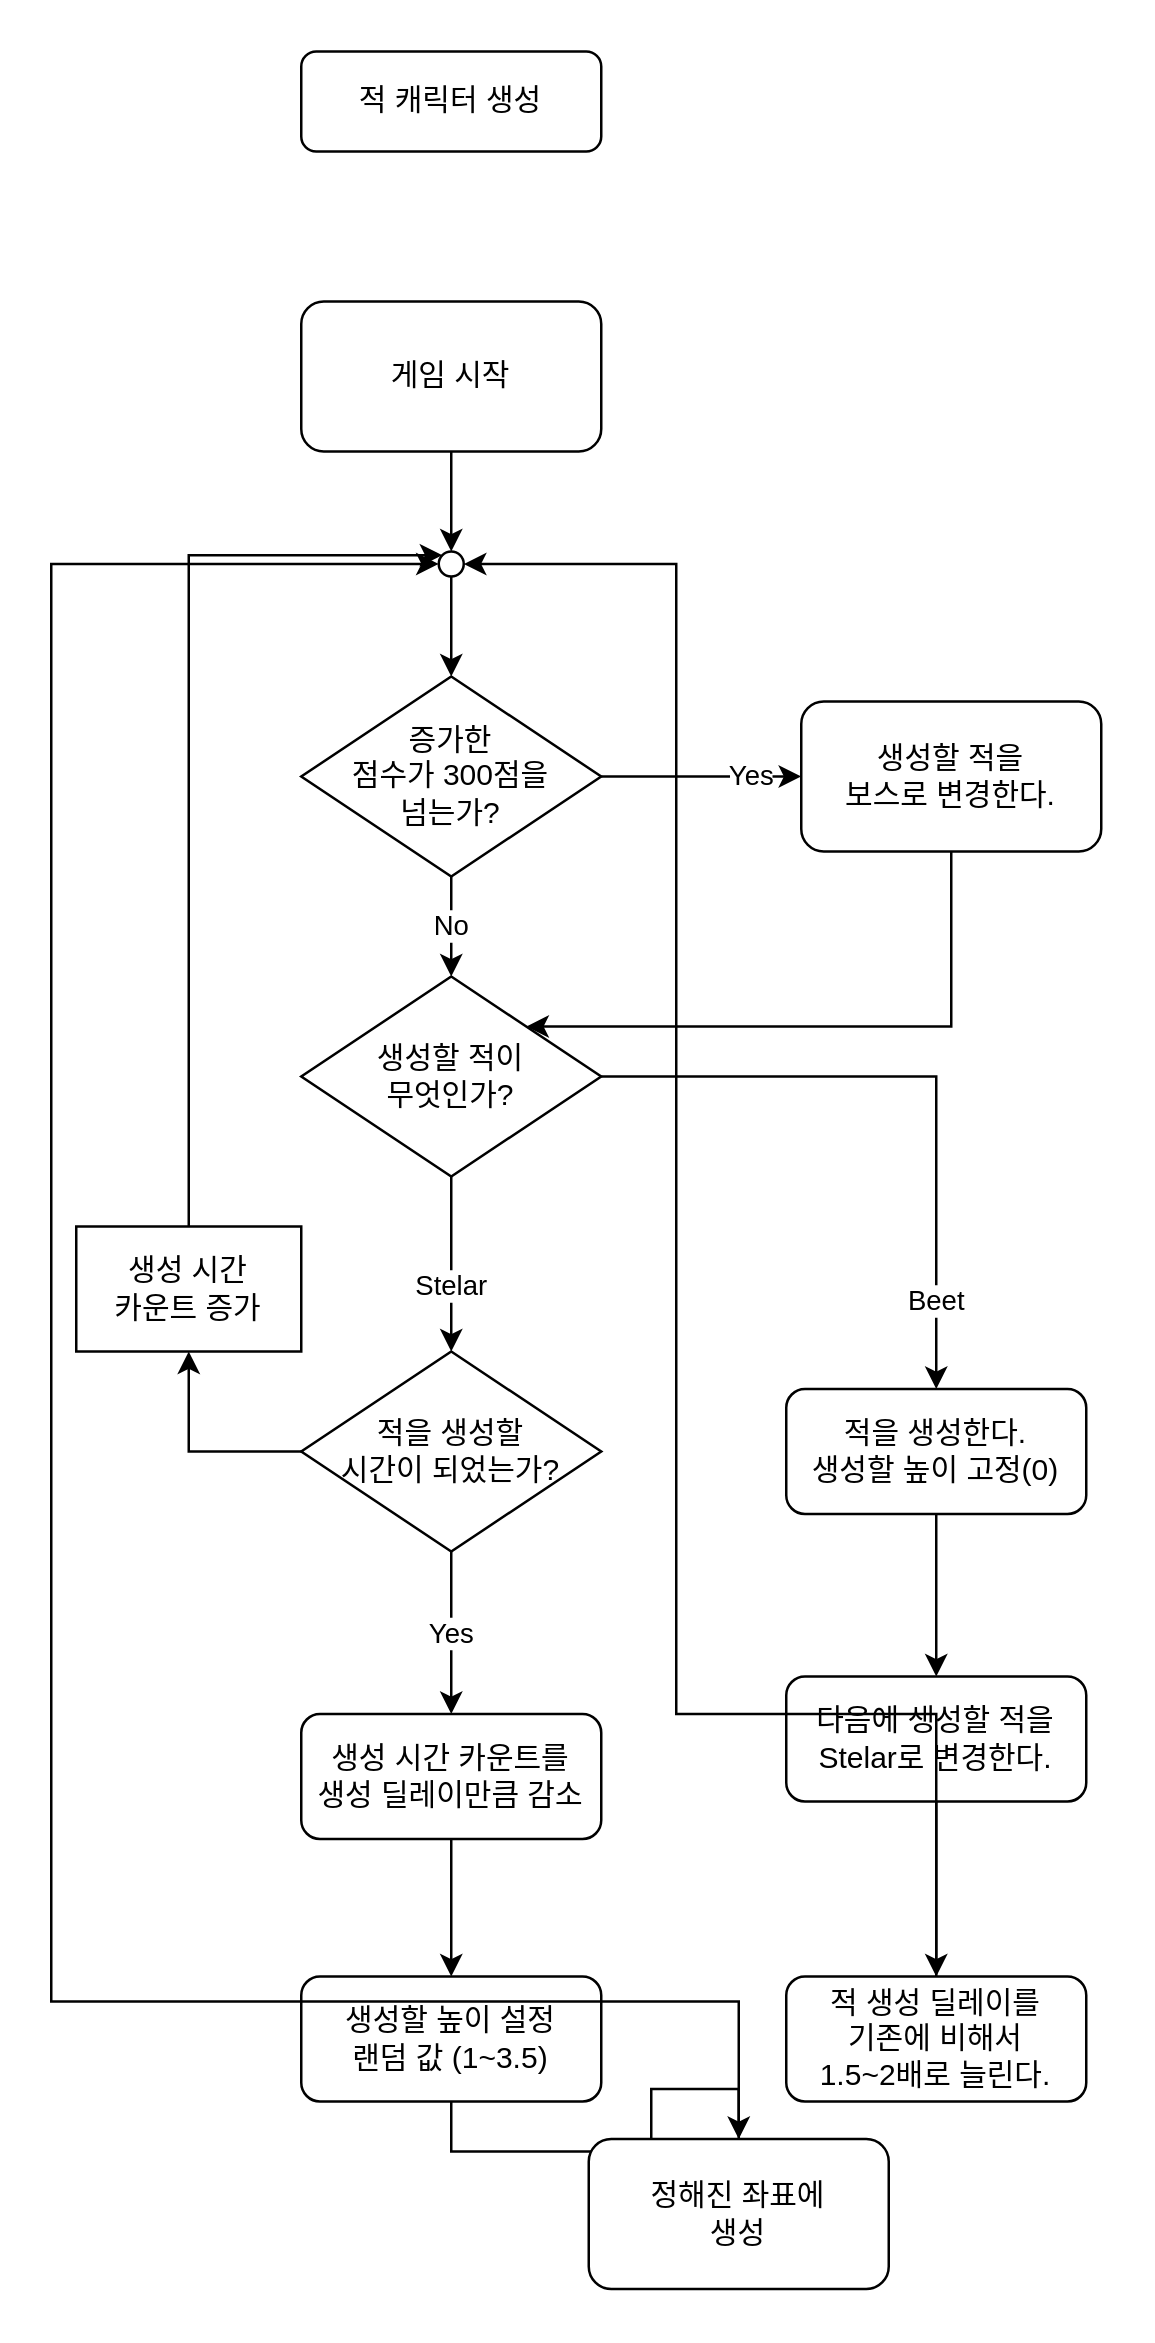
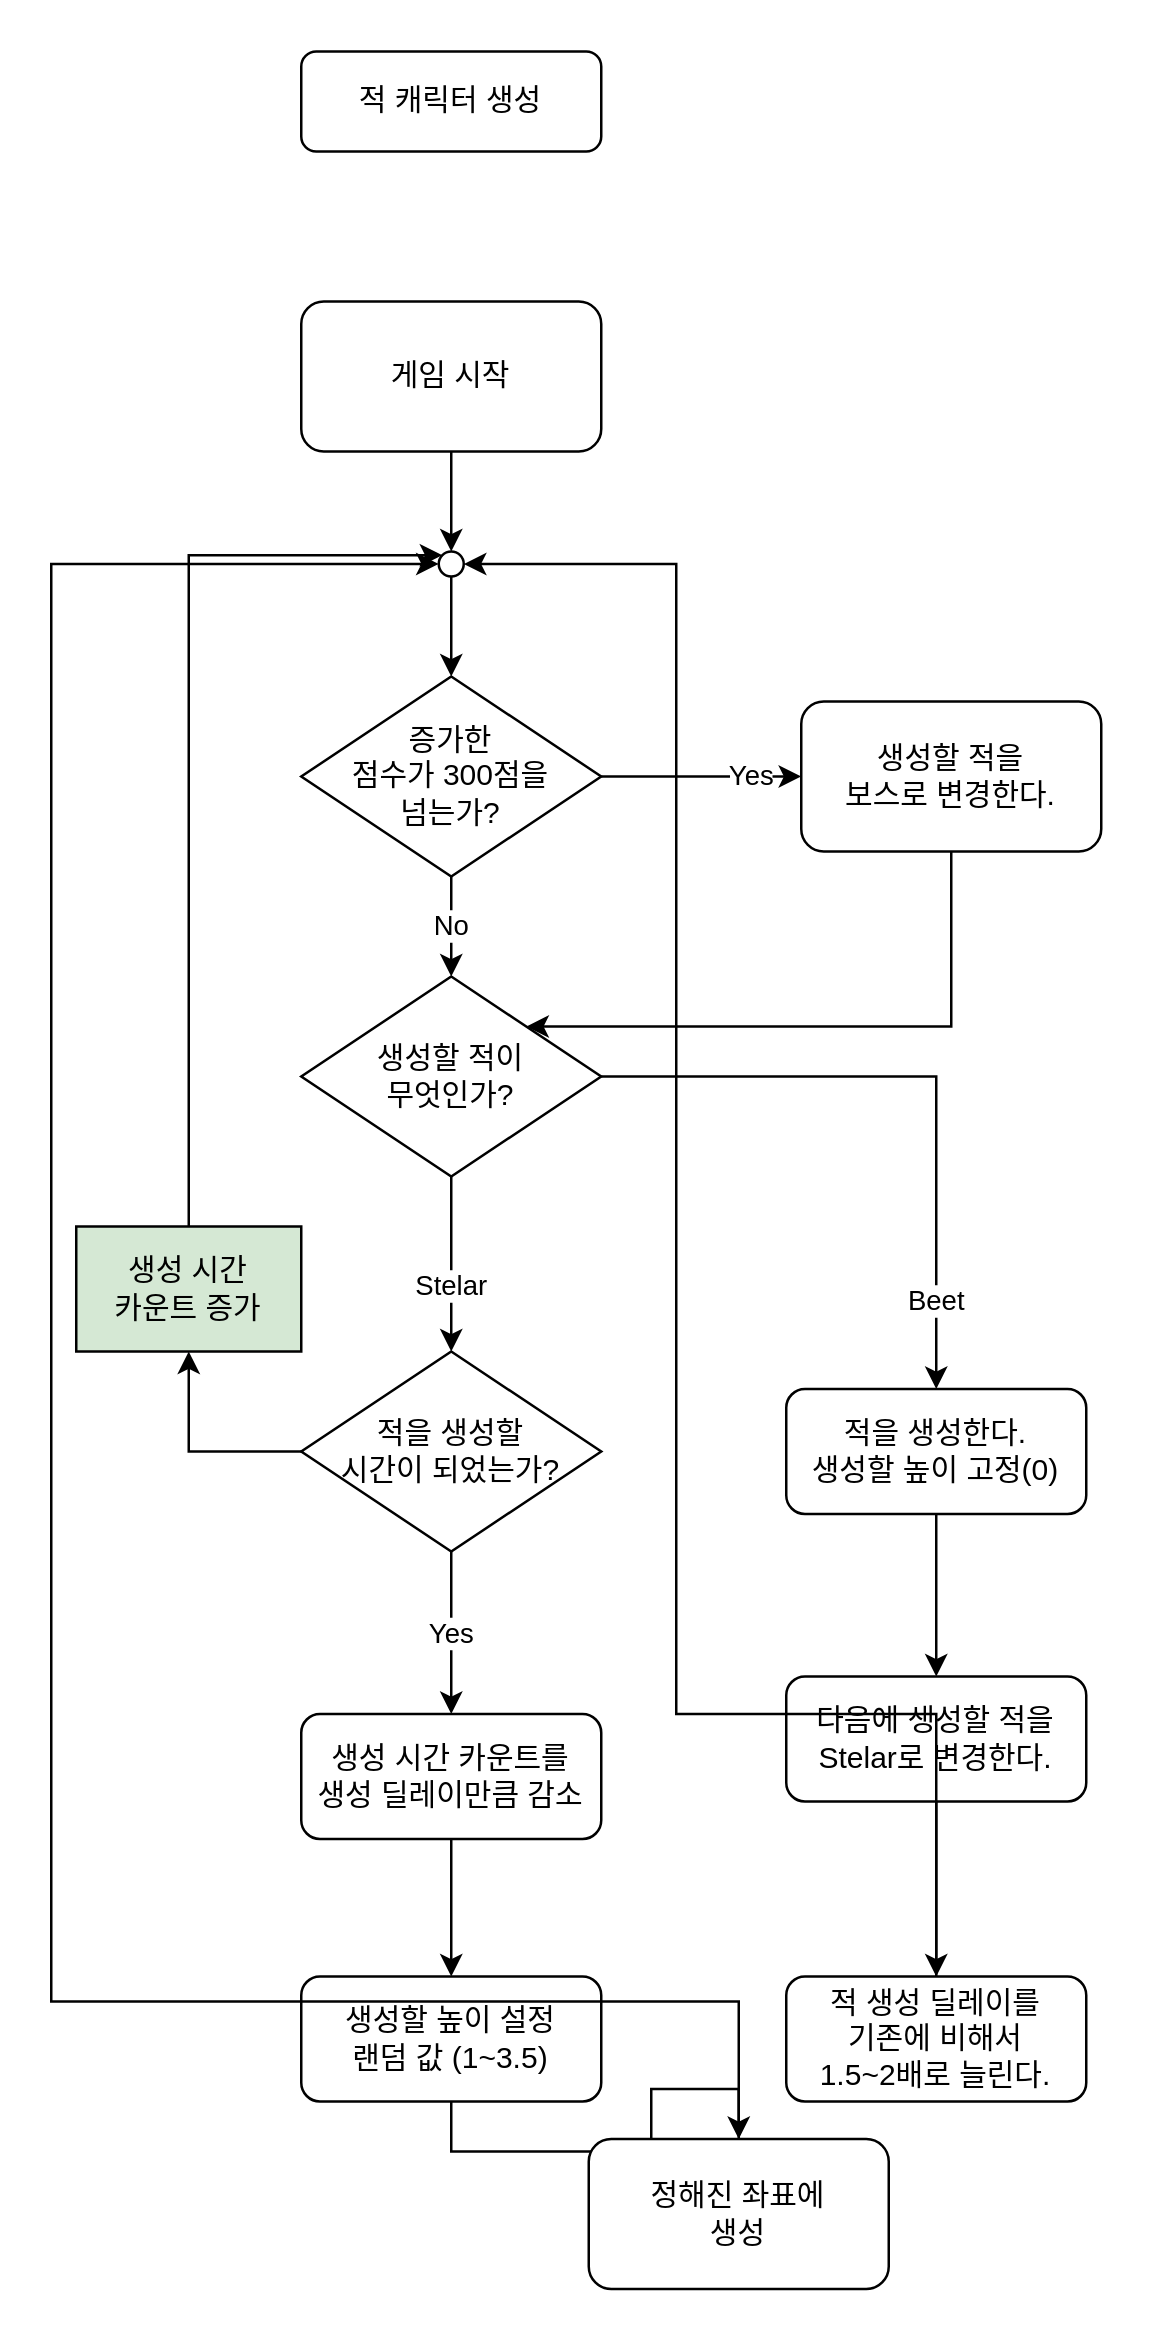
- <mxCell id="16" value="생성 시간&lt;br&gt;카운트 증가" style="whiteSpace=wrap;html=1;" vertex="1" parent="1"><mxGeometry x="30" y="490" width="90" height="50" as="geometry" /></mxCell>
+ <mxCell id="16" value="생성 시간&lt;br&gt;카운트 증가" style="whiteSpace=wrap;html=1;fillColor=#d5e8d4;" vertex="1" parent="1"><mxGeometry x="30" y="490" width="90" height="50" as="geometry" /></mxCell>
